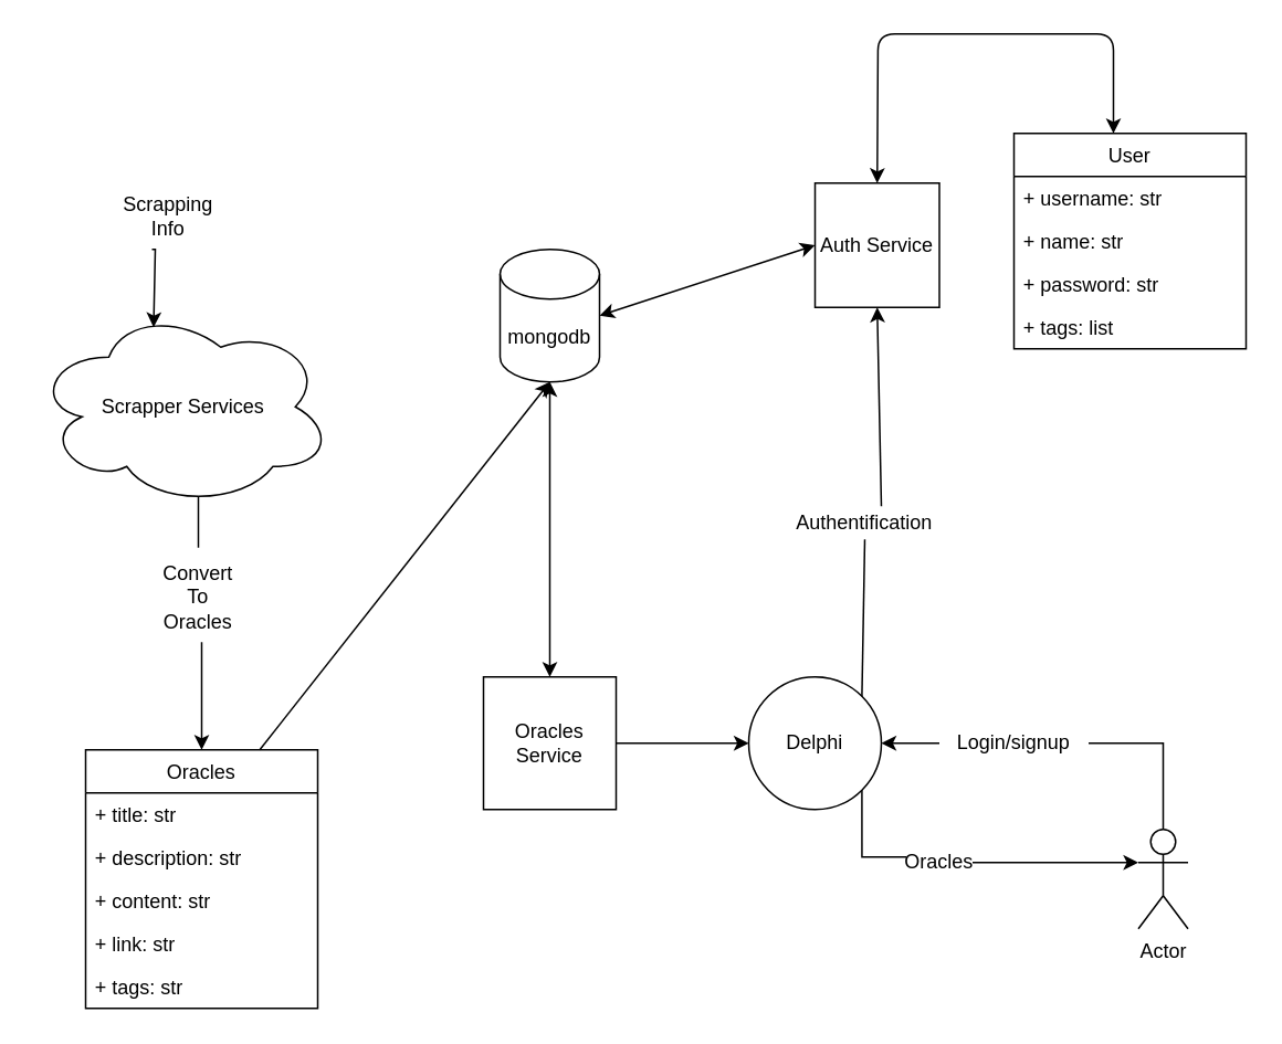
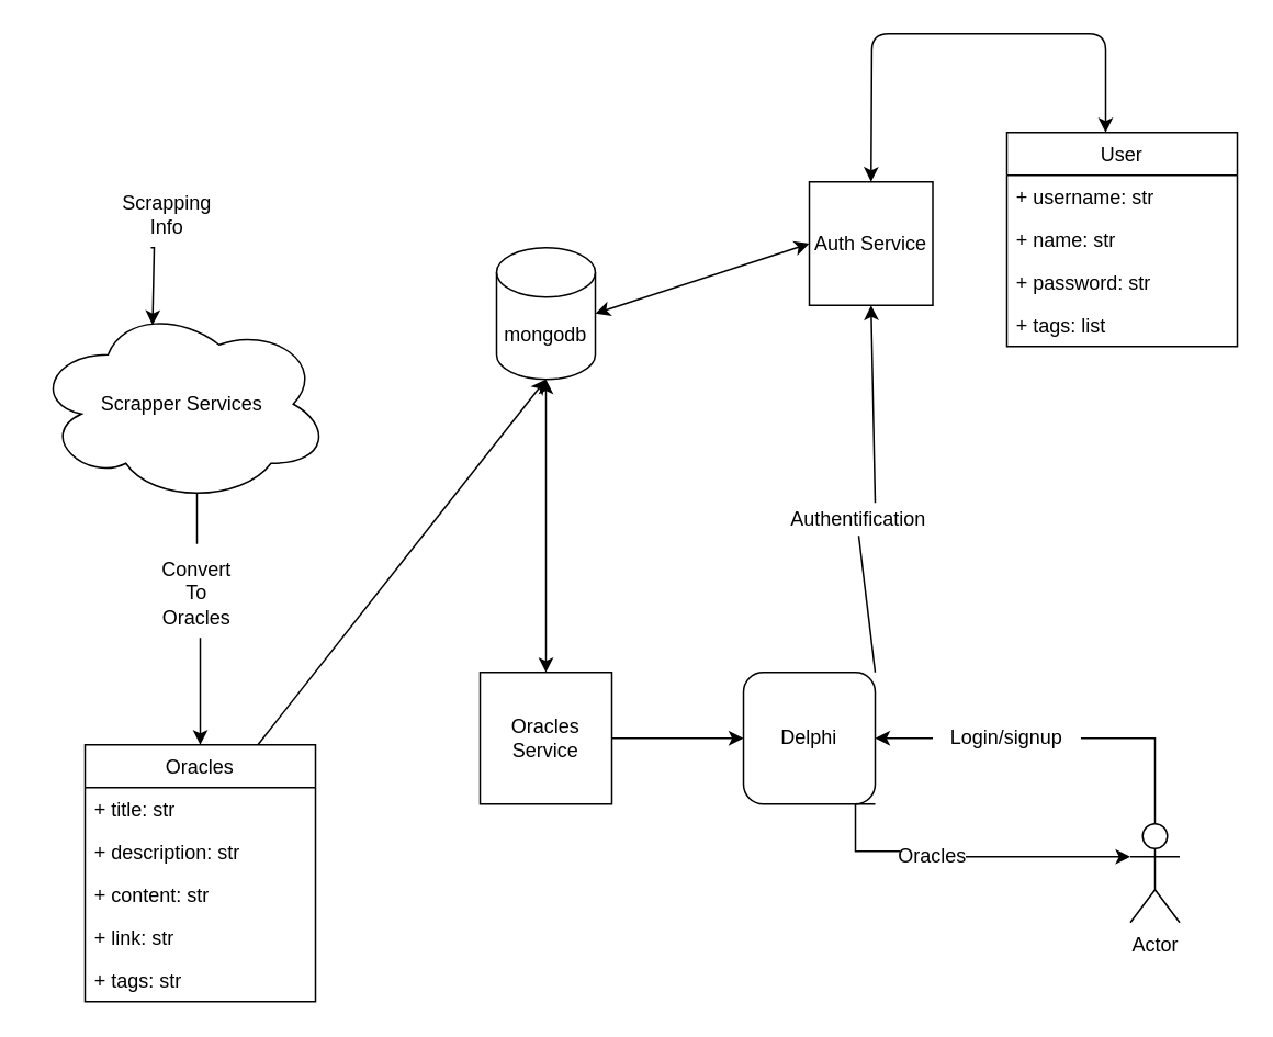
- <mxCell id="20" value="Delphi" style="ellipse;whiteSpace=wrap;html=1;aspect=fixed;" vertex="1" parent="1"><mxGeometry x="451" y="408" width="80" height="80" as="geometry" /></mxCell>
+ <mxCell id="20" value="Delphi" style="whiteSpace=wrap;html=1;aspect=fixed;rounded=1;" vertex="1" parent="1"><mxGeometry x="451" y="408" width="80" height="80" as="geometry" /></mxCell>
